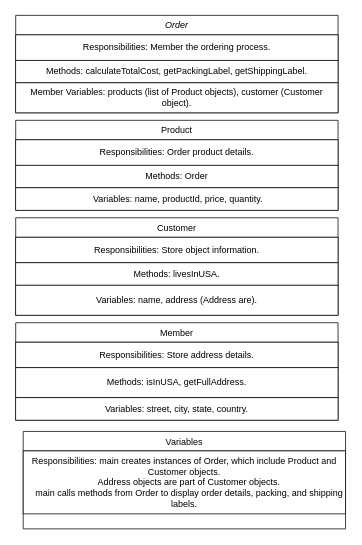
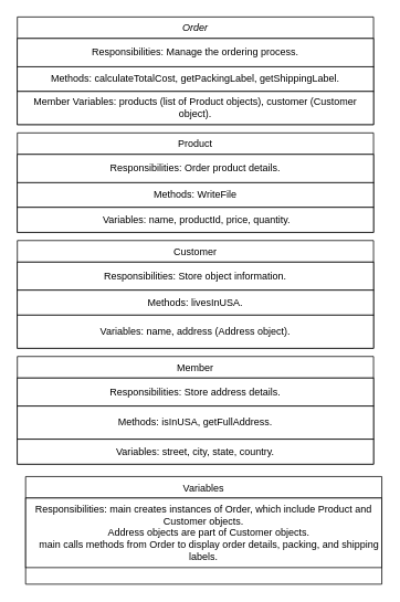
- <mxCell id="3" value="Responsibilities: Member the ordering process." style="whiteSpace=wrap;html=1;" parent="2" vertex="1"><mxGeometry y="26" width="430" height="34" as="geometry" /></mxCell>
+ <mxCell id="3" value="Responsibilities: Manage the ordering process." style="whiteSpace=wrap;html=1;" parent="2" vertex="1"><mxGeometry y="26" width="430" height="34" as="geometry" /></mxCell>
- <mxCell id="8" value="Methods: Order" style="whiteSpace=wrap;html=1;" parent="6" vertex="1"><mxGeometry y="60" width="430" height="30" as="geometry" /></mxCell>
+ <mxCell id="8" value="Methods: WriteFile" style="whiteSpace=wrap;html=1;" parent="6" vertex="1"><mxGeometry y="60" width="430" height="30" as="geometry" /></mxCell>
- <mxCell id="13" value="Variables: name, address (Address are)." style="whiteSpace=wrap;html=1;" parent="10" vertex="1"><mxGeometry y="90" width="430" height="40" as="geometry" /></mxCell>
+ <mxCell id="13" value="Variables: name, address (Address object)." style="whiteSpace=wrap;html=1;" parent="10" vertex="1"><mxGeometry y="90" width="430" height="40" as="geometry" /></mxCell>
